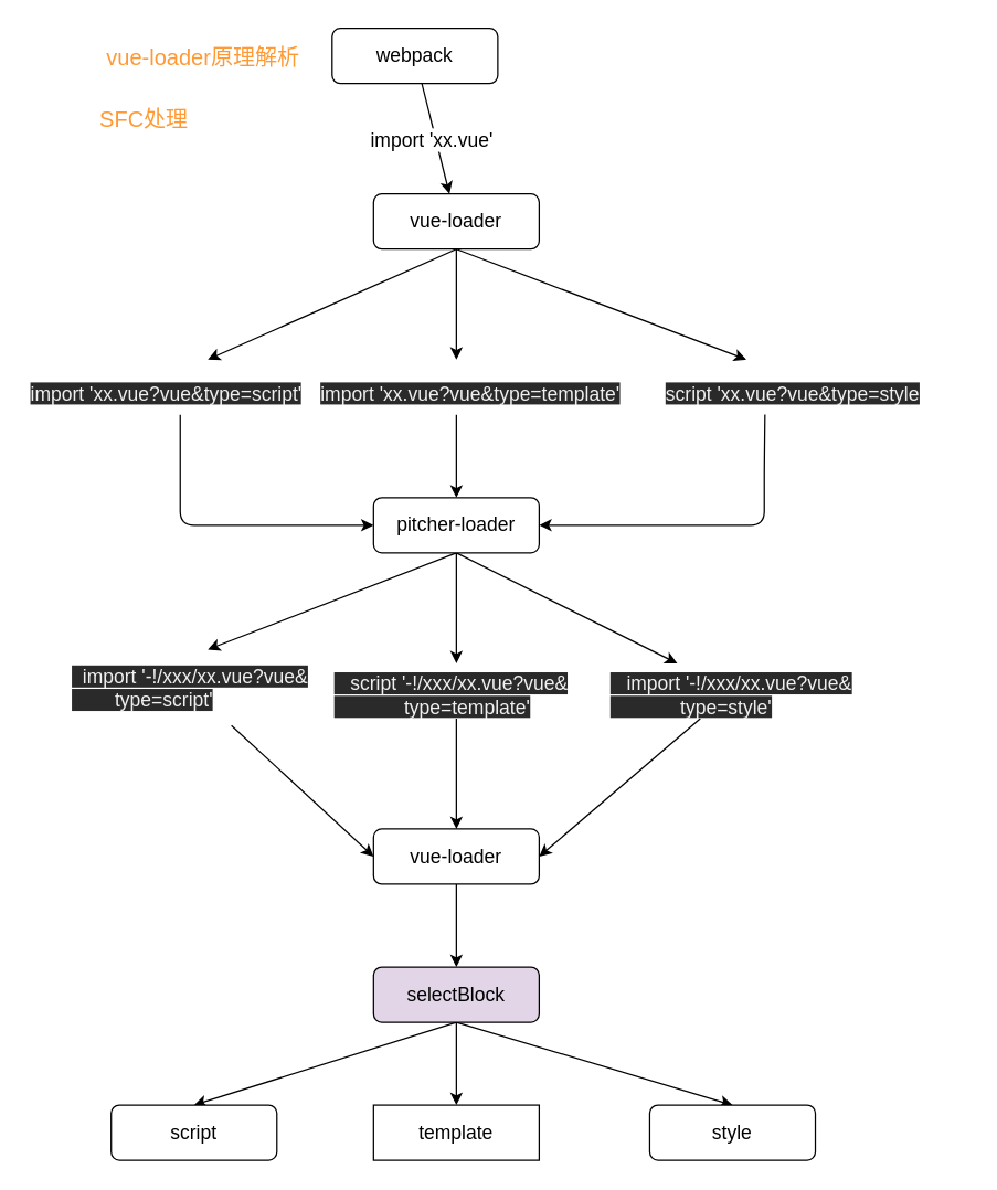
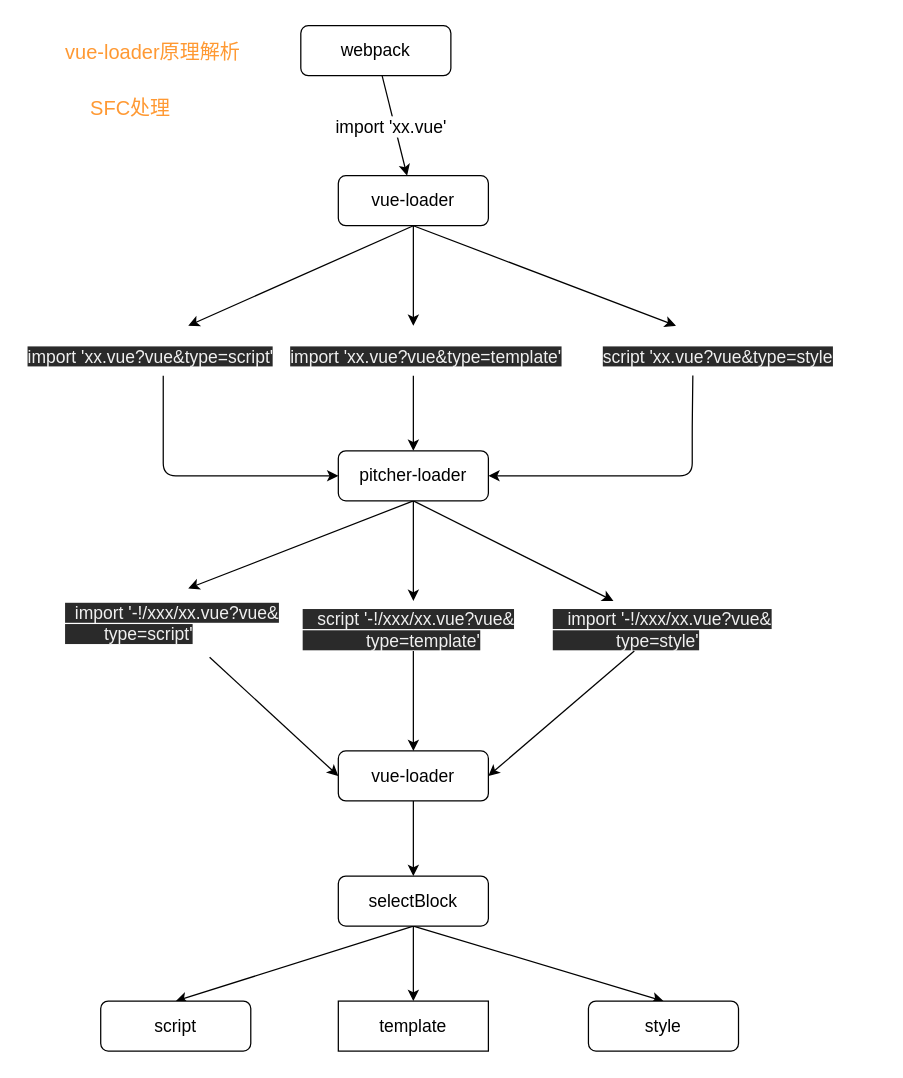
- <mxCell id="19" value="&lt;div style=&quot;text-align: center; font-size: 16px;&quot;&gt;&lt;span style=&quot;font-size: 16px;&quot;&gt;&lt;font face=&quot;helvetica&quot; style=&quot;font-size: 16px;&quot;&gt;vue-loader原理解析&lt;/font&gt;&lt;/span&gt;&lt;/div&gt;" style="text;whiteSpace=wrap;html=1;fontSize=16;fontColor=#FF9933;" vertex="1" parent="1"><mxGeometry x="75" y="25" width="150" height="30" as="geometry" /></mxCell>
+ <mxCell id="19" value="&lt;div style=&quot;text-align: center; font-size: 16px;&quot;&gt;&lt;span style=&quot;font-size: 16px;&quot;&gt;&lt;font face=&quot;helvetica&quot; style=&quot;font-size: 16px;&quot;&gt;vue-loader原理解析&lt;/font&gt;&lt;/span&gt;&lt;/div&gt;" style="text;whiteSpace=wrap;html=1;fontSize=16;fontColor=#FF9933;" vertex="1" parent="1"><mxGeometry x="50" y="25" width="150" height="30" as="geometry" /></mxCell>
- <mxCell id="31" value="&lt;font style=&quot;font-size: 14px&quot;&gt;selectBlock&lt;/font&gt;" style="rounded=1;whiteSpace=wrap;html=1;fillColor=#e1d5e7;" vertex="1" parent="1"><mxGeometry x="270" y="700" width="120" height="40" as="geometry" /></mxCell>
+ <mxCell id="31" value="&lt;font style=&quot;font-size: 14px&quot;&gt;selectBlock&lt;/font&gt;" style="rounded=1;whiteSpace=wrap;html=1;" vertex="1" parent="1"><mxGeometry x="270" y="700" width="120" height="40" as="geometry" /></mxCell>
